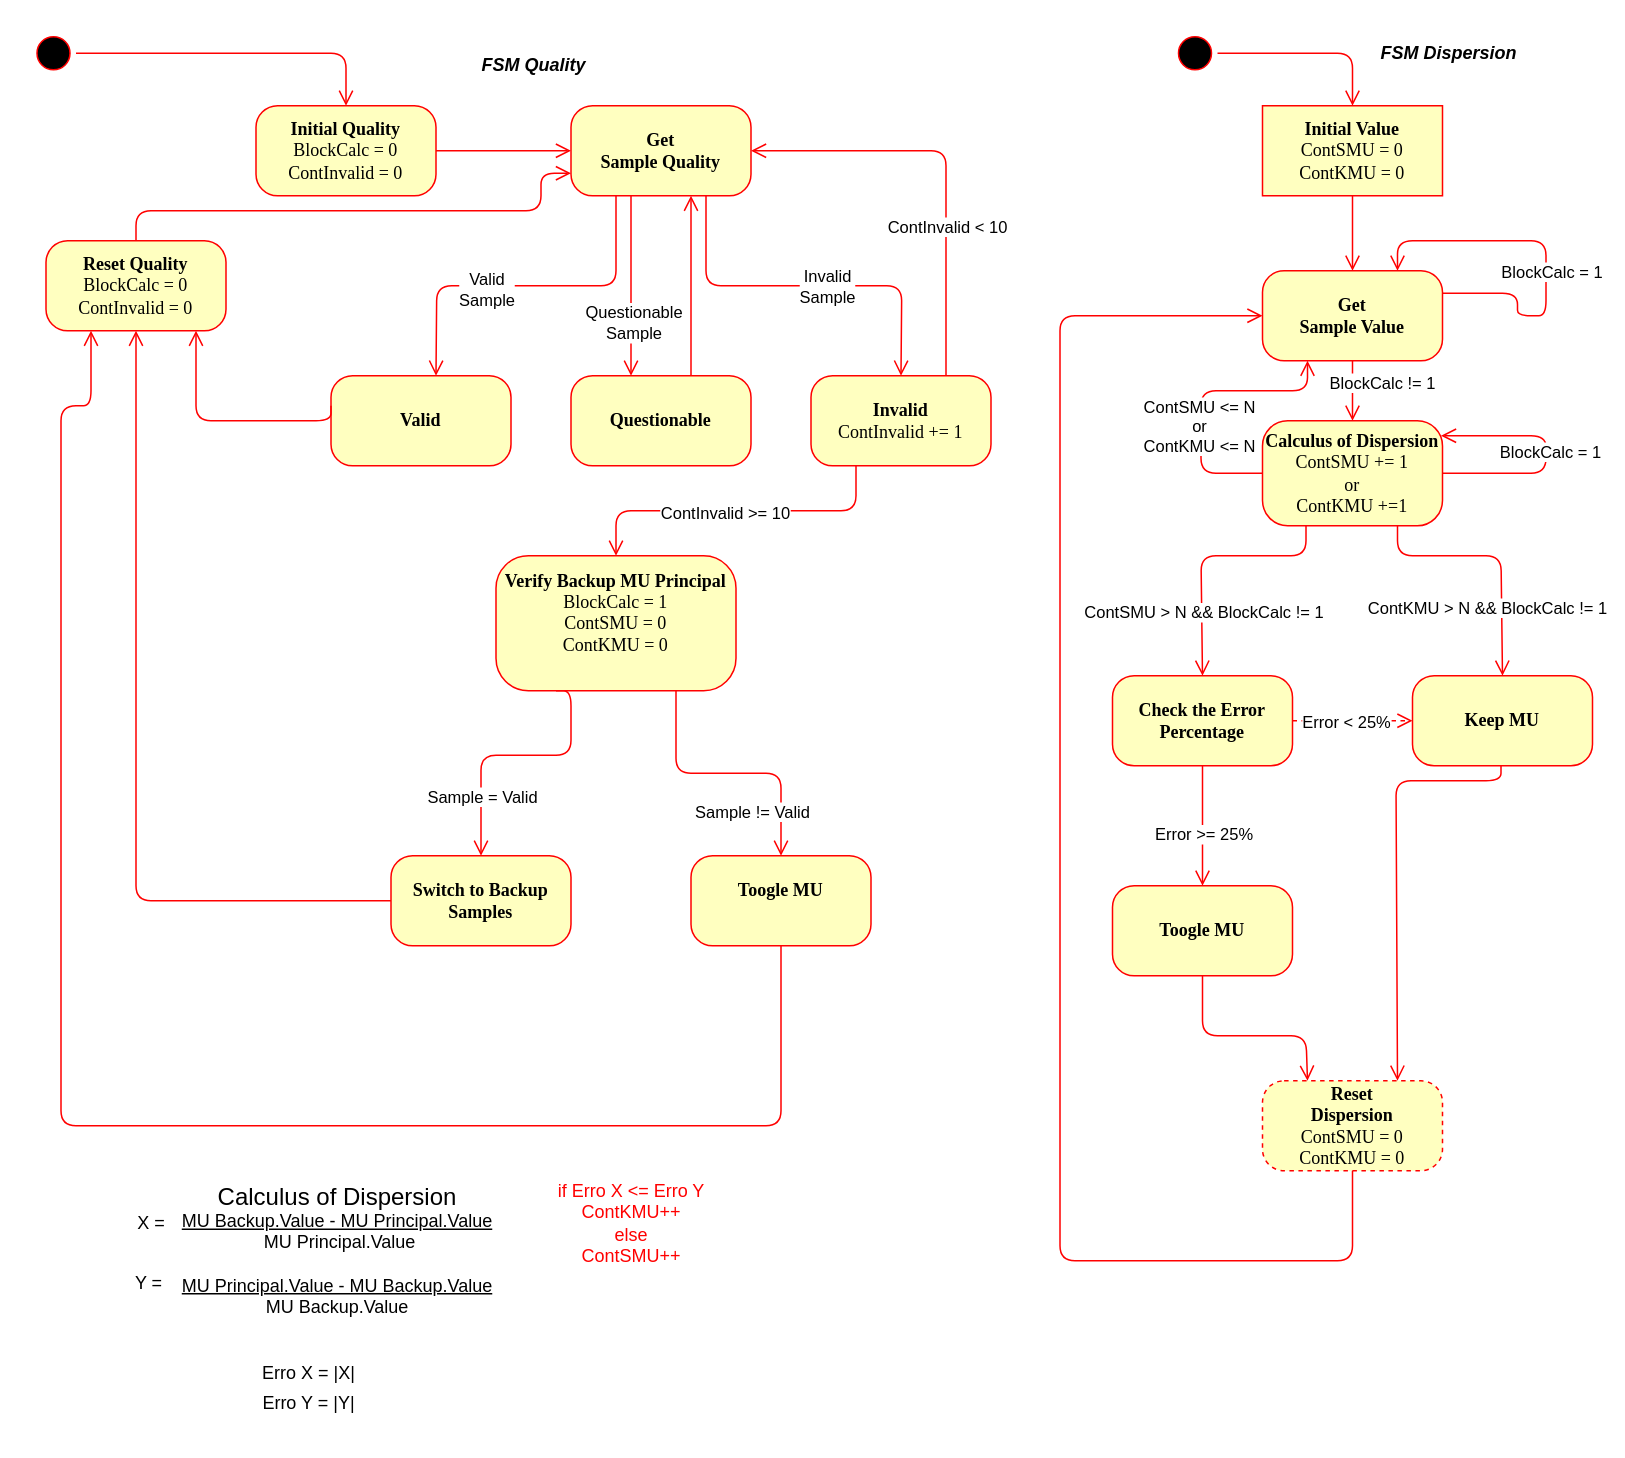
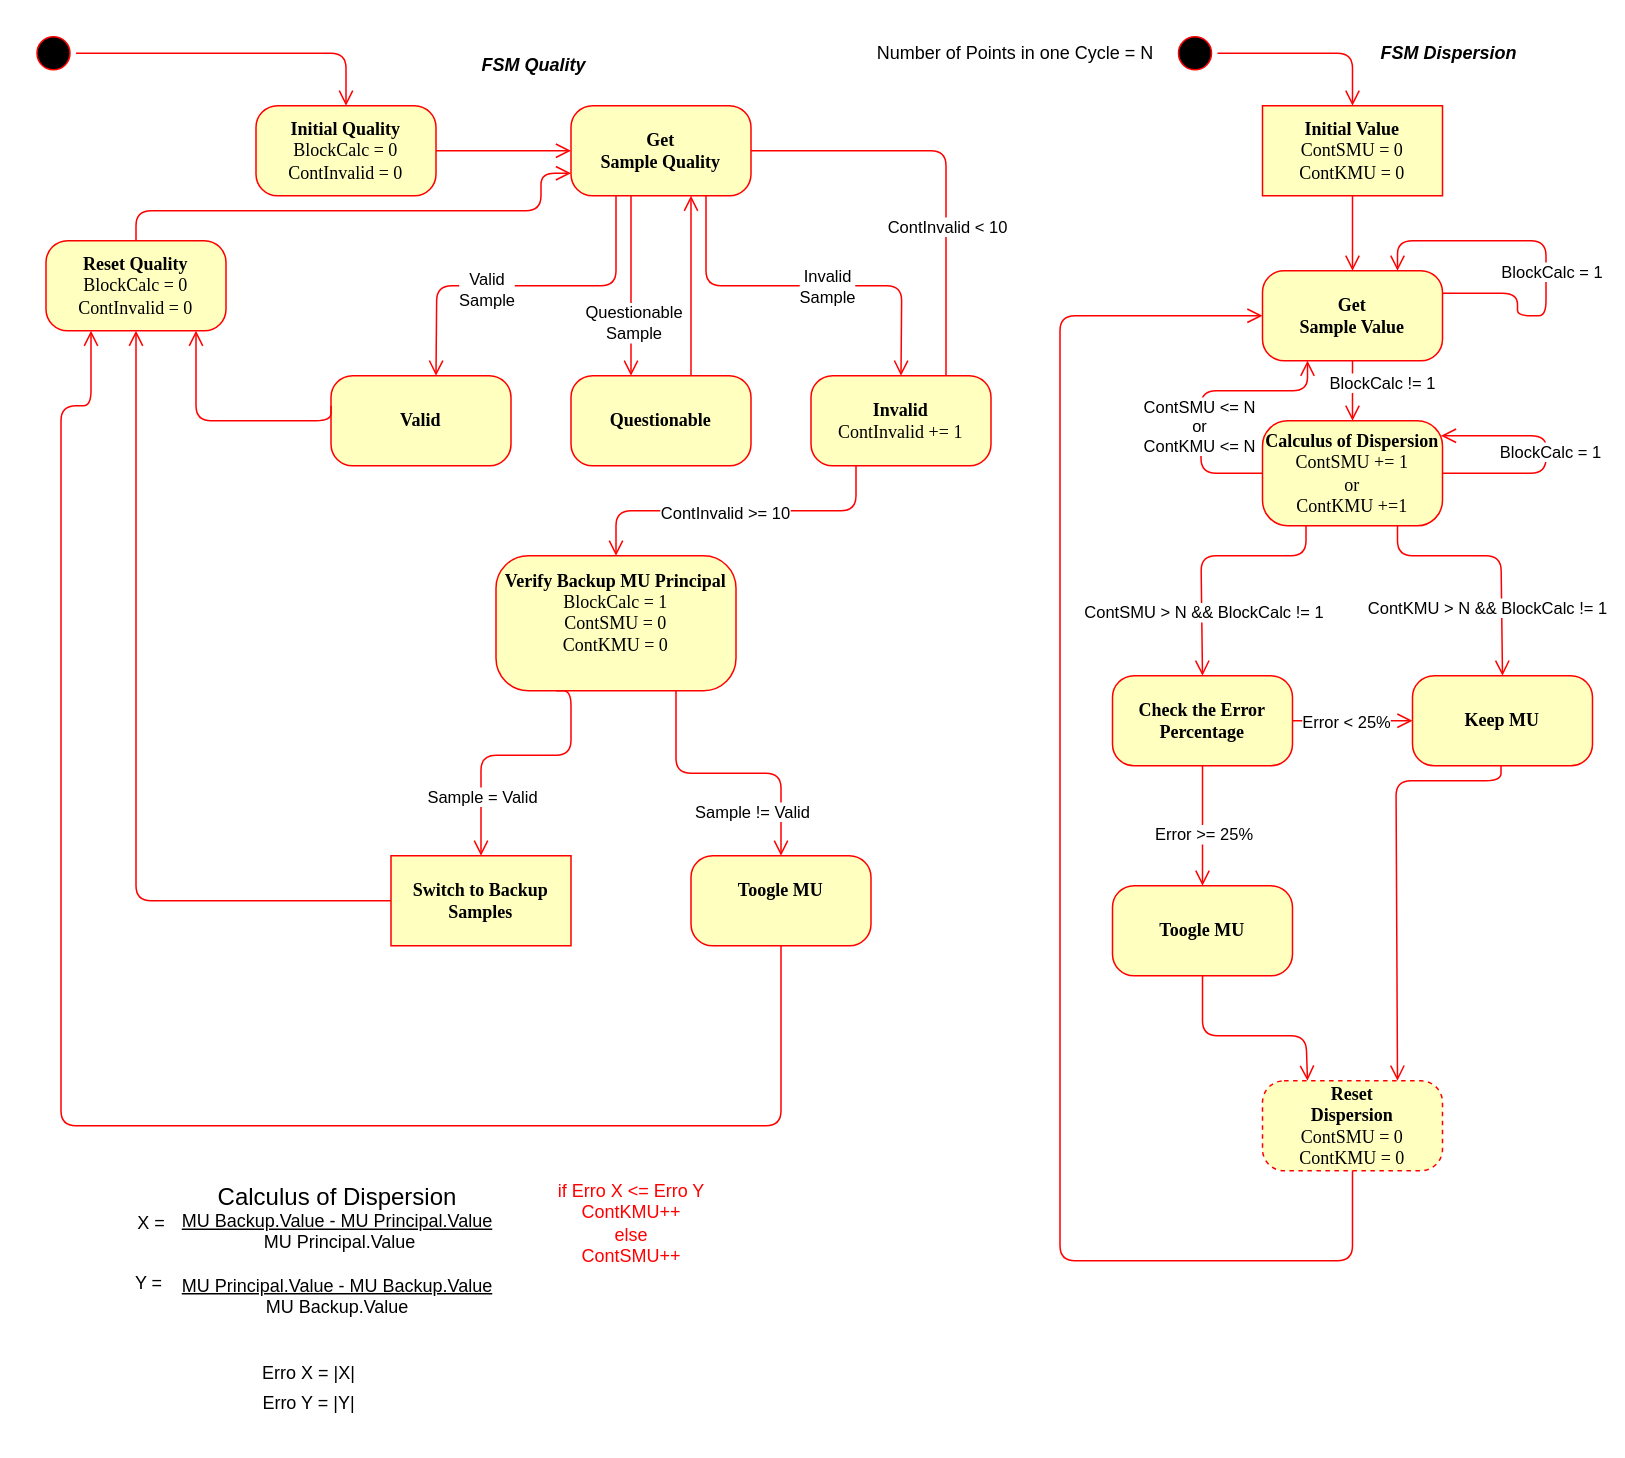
+ <mxCell id="50" value="Number of Points in one Cycle = N" style="text;html=1;align=center;verticalAlign=middle;resizable=0;points=[];autosize=1;strokeColor=none;fillColor=none;" parent="1" vertex="1"><mxGeometry x="571" y="20" width="210" height="30" as="geometry" /></mxCell>
- <mxCell id="22" style="edgeStyle=orthogonalEdgeStyle;html=1;exitX=0.75;exitY=0;entryX=1;entryY=0.5;labelBackgroundColor=none;endArrow=open;endSize=8;strokeColor=#ff0000;fontFamily=Verdana;fontSize=12;align=left;entryDx=0;entryDy=0;exitDx=0;exitDy=0;" parent="1" source="6" target="5" edge="1"><mxGeometry relative="1" as="geometry"><mxPoint x="630" y="240" as="sourcePoint" /><mxPoint x="630" y="120" as="targetPoint" /><Array as="points" /></mxGeometry></mxCell>
+ <mxCell id="22" style="edgeStyle=orthogonalEdgeStyle;html=1;exitX=0.75;exitY=0;entryX=1;entryY=0.5;labelBackgroundColor=none;endArrow=none;endSize=8;strokeColor=#ff0000;fontFamily=Verdana;fontSize=12;align=left;entryDx=0;entryDy=0;exitDx=0;exitDy=0;" parent="1" source="6" target="5" edge="1"><mxGeometry relative="1" as="geometry"><mxPoint x="630" y="240" as="sourcePoint" /><mxPoint x="630" y="120" as="targetPoint" /><Array as="points" /></mxGeometry></mxCell>
- <mxCell id="62" style="edgeStyle=orthogonalEdgeStyle;html=1;labelBackgroundColor=none;endArrow=open;endSize=8;strokeColor=#ff0000;fontFamily=Verdana;fontSize=12;align=left;entryX=0;entryY=0.5;entryDx=0;entryDy=0;exitX=1;exitY=0.5;exitDx=0;exitDy=0;dashed=1;" parent="1" source="39" target="40" edge="1"><mxGeometry relative="1" as="geometry"><mxPoint x="890" y="520" as="sourcePoint" /><mxPoint x="811" y="580" as="targetPoint" /><Array as="points"><mxPoint x="920" y="480" /><mxPoint x="920" y="480" /></Array></mxGeometry></mxCell>
+ <mxCell id="62" style="edgeStyle=orthogonalEdgeStyle;html=1;labelBackgroundColor=none;endArrow=open;endSize=8;strokeColor=#ff0000;fontFamily=Verdana;fontSize=12;align=left;entryX=0;entryY=0.5;entryDx=0;entryDy=0;exitX=1;exitY=0.5;exitDx=0;exitDy=0;" parent="1" source="39" target="40" edge="1"><mxGeometry relative="1" as="geometry"><mxPoint x="890" y="520" as="sourcePoint" /><mxPoint x="811" y="580" as="targetPoint" /><Array as="points"><mxPoint x="920" y="480" /><mxPoint x="920" y="480" /></Array></mxGeometry></mxCell>
- <mxCell id="30" value="&lt;b&gt;Switch to Backup Samples&lt;/b&gt;" style="rounded=1;whiteSpace=wrap;html=1;arcSize=24;fillColor=#ffffc0;strokeColor=#ff0000;shadow=0;comic=0;labelBackgroundColor=none;fontFamily=Verdana;fontSize=12;fontColor=#000000;align=center;" parent="1" vertex="1"><mxGeometry x="260" y="570" width="120" height="60" as="geometry" /></mxCell>
+ <mxCell id="30" value="&lt;b&gt;Switch to Backup Samples&lt;/b&gt;" style="whiteSpace=wrap;html=1;arcSize=24;fillColor=#ffffc0;strokeColor=#ff0000;shadow=0;comic=0;labelBackgroundColor=none;fontFamily=Verdana;fontSize=12;fontColor=#000000;align=center;rounded=0;" parent="1" vertex="1"><mxGeometry x="260" y="570" width="120" height="60" as="geometry" /></mxCell>
